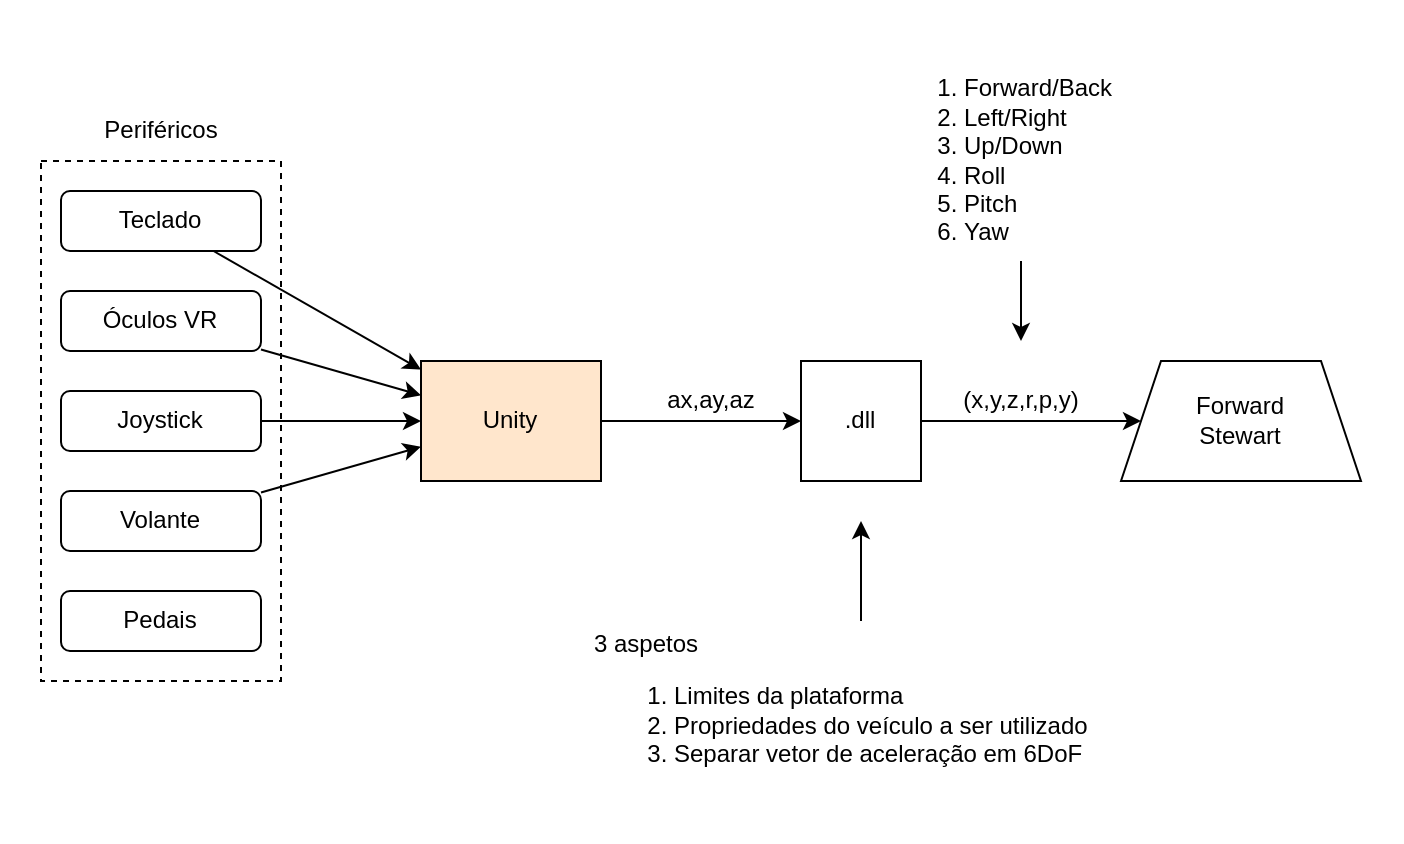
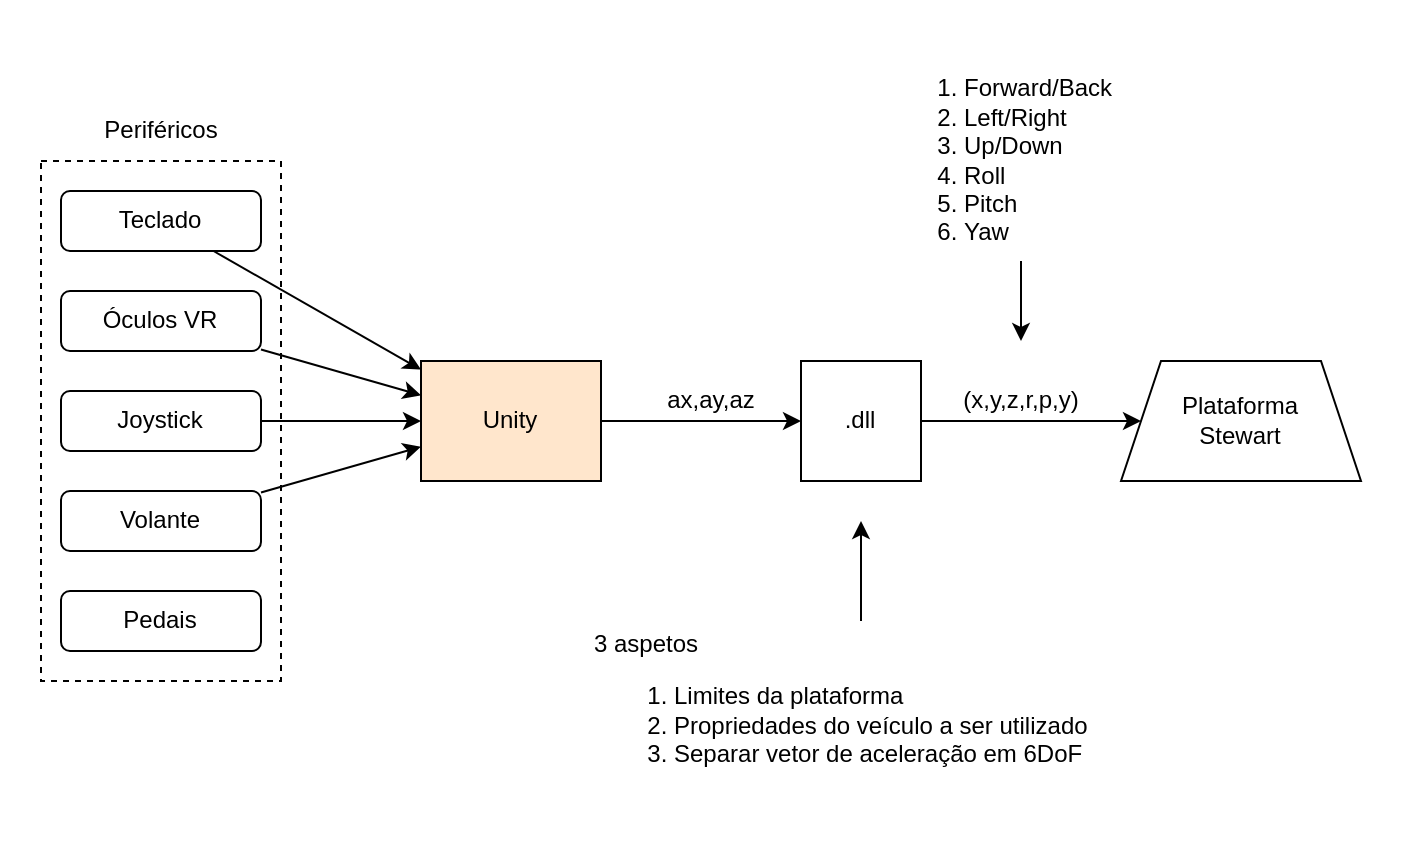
- <mxCell id="8" value="Forward&lt;br&gt;Stewart" style="shape=trapezoid;perimeter=trapezoidPerimeter;whiteSpace=wrap;html=1;fixedSize=1;" parent="1" vertex="1"><mxGeometry x="560" y="180" width="120" height="60" as="geometry" /></mxCell>
+ <mxCell id="8" value="Plataforma&lt;br&gt;Stewart" style="shape=trapezoid;perimeter=trapezoidPerimeter;whiteSpace=wrap;html=1;fixedSize=1;" parent="1" vertex="1"><mxGeometry x="560" y="180" width="120" height="60" as="geometry" /></mxCell>
